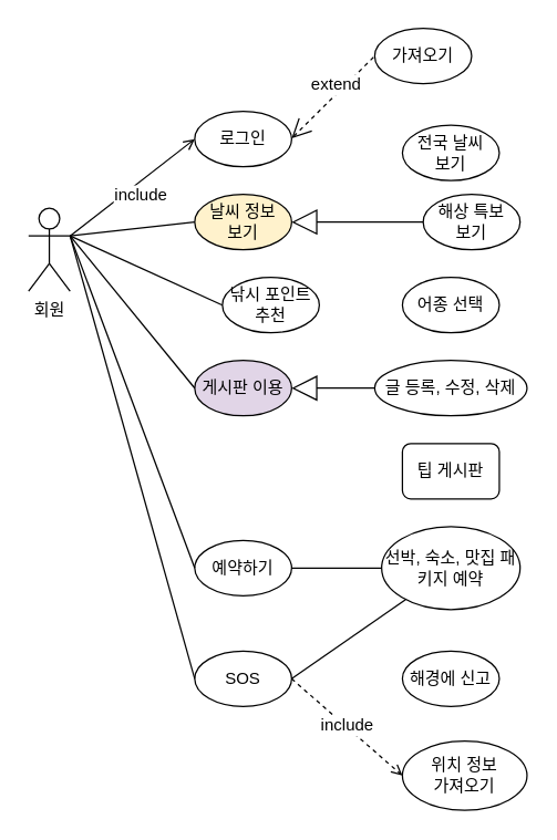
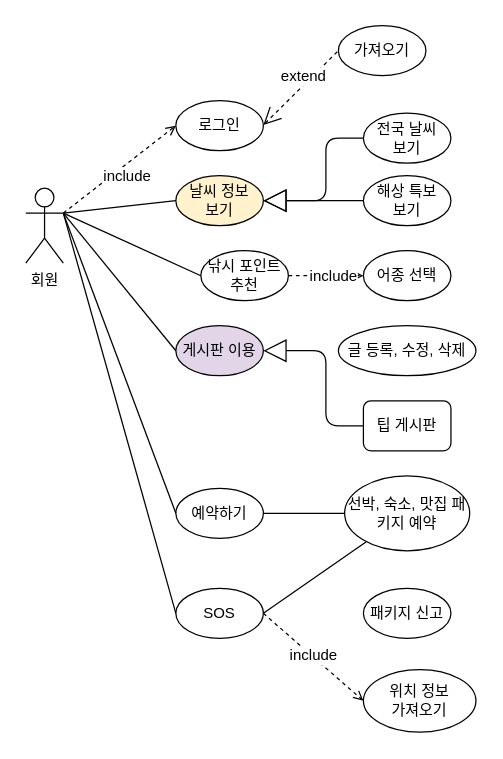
- <mxCell id="4" value="" style="edgeStyle=none;html=1;endArrow=open;verticalAlign=bottom;dashed=0;labelBackgroundColor=none;exitX=1;exitY=0.333;exitDx=0;exitDy=0;exitPerimeter=0;entryX=0;entryY=0.5;entryDx=0;entryDy=0;" edge="1" parent="1" source="2" target="3"><mxGeometry width="160" relative="1" as="geometry"><mxPoint x="50" y="130" as="sourcePoint" /><mxPoint x="250" y="130" as="targetPoint" /></mxGeometry></mxCell>
+ <mxCell id="4" value="" style="edgeStyle=none;html=1;endArrow=open;verticalAlign=bottom;dashed=1;labelBackgroundColor=none;exitX=1;exitY=0.333;exitDx=0;exitDy=0;exitPerimeter=0;entryX=0;entryY=0.5;entryDx=0;entryDy=0;" edge="1" parent="1" source="2" target="3"><mxGeometry width="160" relative="1" as="geometry"><mxPoint x="50" y="130" as="sourcePoint" /><mxPoint x="250" y="130" as="targetPoint" /></mxGeometry></mxCell>
+ <mxCell id="24" value="" style="endArrow=block;endSize=16;endFill=0;html=1;entryX=1;entryY=0.5;entryDx=0;entryDy=0;exitX=0;exitY=0.5;exitDx=0;exitDy=0;" edge="1" parent="1" source="22" target="9"><mxGeometry width="160" relative="1" as="geometry"><mxPoint x="240" y="310" as="sourcePoint" /><mxPoint x="400" y="310" as="targetPoint" /><Array as="points"><mxPoint x="260" y="110" /><mxPoint x="260" y="160" /></Array></mxGeometry></mxCell>
- <mxCell id="23" value="해상 특보&lt;br&gt;보기" style="ellipse;whiteSpace=wrap;html=1;" vertex="1" parent="1"><mxGeometry x="305" y="140" width="70" height="40" as="geometry" /></mxCell>
+ <mxCell id="23" value="해상 특보&lt;br&gt;보기" style="ellipse;whiteSpace=wrap;html=1;" vertex="1" parent="1"><mxGeometry x="290" y="140" width="70" height="40" as="geometry" /></mxCell>
+ <mxCell id="19" value="" style="edgeStyle=none;html=1;endArrow=open;verticalAlign=bottom;dashed=1;labelBackgroundColor=none;exitX=1;exitY=0.5;exitDx=0;exitDy=0;entryX=0;entryY=0.5;entryDx=0;entryDy=0;" edge="1" parent="1" source="11" target="21"><mxGeometry width="160" relative="1" as="geometry"><mxPoint x="240" y="220" as="sourcePoint" /><mxPoint x="290" y="210" as="targetPoint" /></mxGeometry></mxCell>
+ <mxCell id="20" value="&lt;font style=&quot;font-size: 12px&quot;&gt;include&lt;/font&gt;" style="edgeLabel;html=1;align=center;verticalAlign=middle;resizable=0;points=[];" vertex="1" connectable="0" parent="19"><mxGeometry x="-0.543" y="-2" relative="1" as="geometry"><mxPoint x="21.89" y="-2.0" as="offset" /></mxGeometry></mxCell>
- <mxCell id="28" value="" style="endArrow=block;endSize=16;endFill=0;html=1;entryX=1;entryY=0.5;entryDx=0;entryDy=0;exitX=0;exitY=0.5;exitDx=0;exitDy=0;" edge="1" parent="1" source="26" target="13"><mxGeometry width="160" relative="1" as="geometry"><mxPoint x="280" y="330" as="sourcePoint" /><mxPoint x="200" y="330" as="targetPoint" /></mxGeometry></mxCell>
+ <mxCell id="29" value="" style="endArrow=block;endSize=16;endFill=0;html=1;exitX=0;exitY=0.5;exitDx=0;exitDy=0;entryX=1;entryY=0.5;entryDx=0;entryDy=0;" edge="1" parent="1" source="27" target="13"><mxGeometry width="160" relative="1" as="geometry"><mxPoint x="280" y="290" as="sourcePoint" /><mxPoint x="210" y="310" as="targetPoint" /><Array as="points"><mxPoint x="260" y="340" /><mxPoint x="260" y="280" /></Array></mxGeometry></mxCell>
- <mxCell id="32" value="해경에 신고" style="ellipse;whiteSpace=wrap;html=1;" vertex="1" parent="1"><mxGeometry x="290" y="470" width="70" height="40" as="geometry" /></mxCell>
+ <mxCell id="32" value="패키지 신고" style="ellipse;whiteSpace=wrap;html=1;" vertex="1" parent="1"><mxGeometry x="290" y="470" width="70" height="40" as="geometry" /></mxCell>
